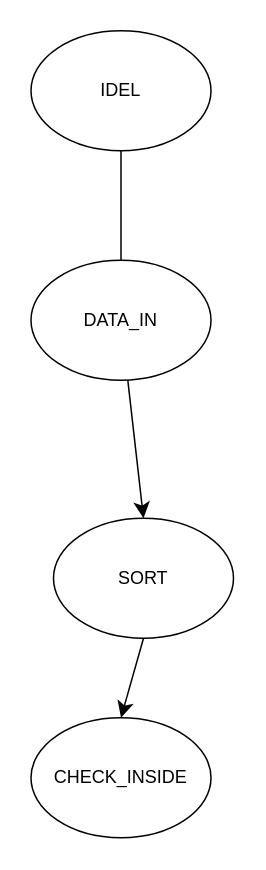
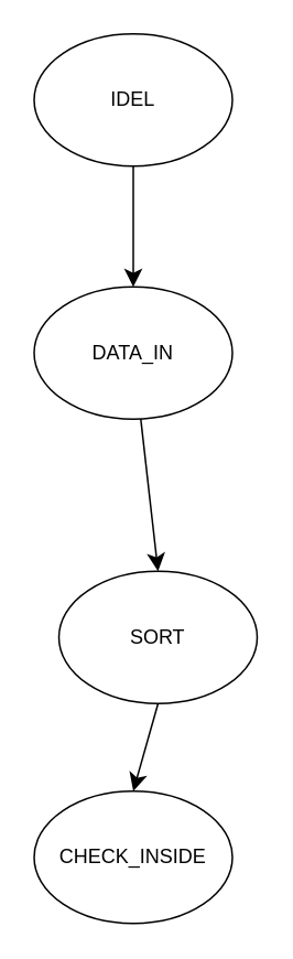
- <mxCell id="2" style="edgeStyle=none;curved=1;rounded=0;orthogonalLoop=1;jettySize=auto;html=1;fontSize=12;startSize=8;endSize=8;entryX=0.5;entryY=0;entryDx=0;entryDy=0;endArrow=none;" edge="1" parent="1" source="3" target="8"><mxGeometry relative="1" as="geometry"><mxPoint x="80" y="123.418" as="targetPoint" /></mxGeometry></mxCell>
+ <mxCell id="2" style="edgeStyle=none;curved=1;rounded=0;orthogonalLoop=1;jettySize=auto;html=1;fontSize=12;startSize=8;endSize=8;entryX=0.5;entryY=0;entryDx=0;entryDy=0;" edge="1" parent="1" source="3" target="8"><mxGeometry relative="1" as="geometry"><mxPoint x="80" y="123.418" as="targetPoint" /></mxGeometry></mxCell>
